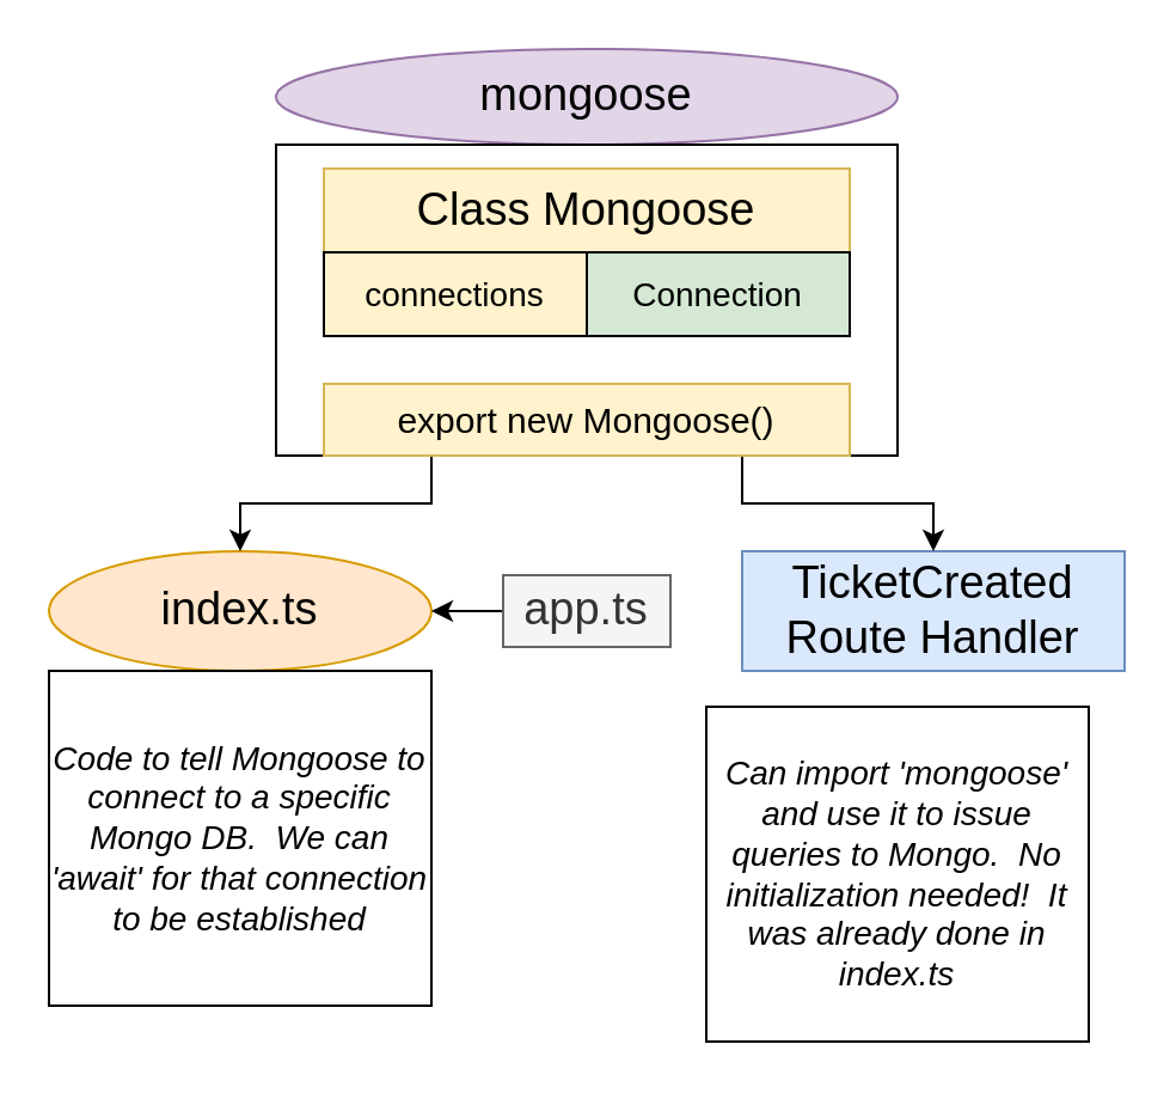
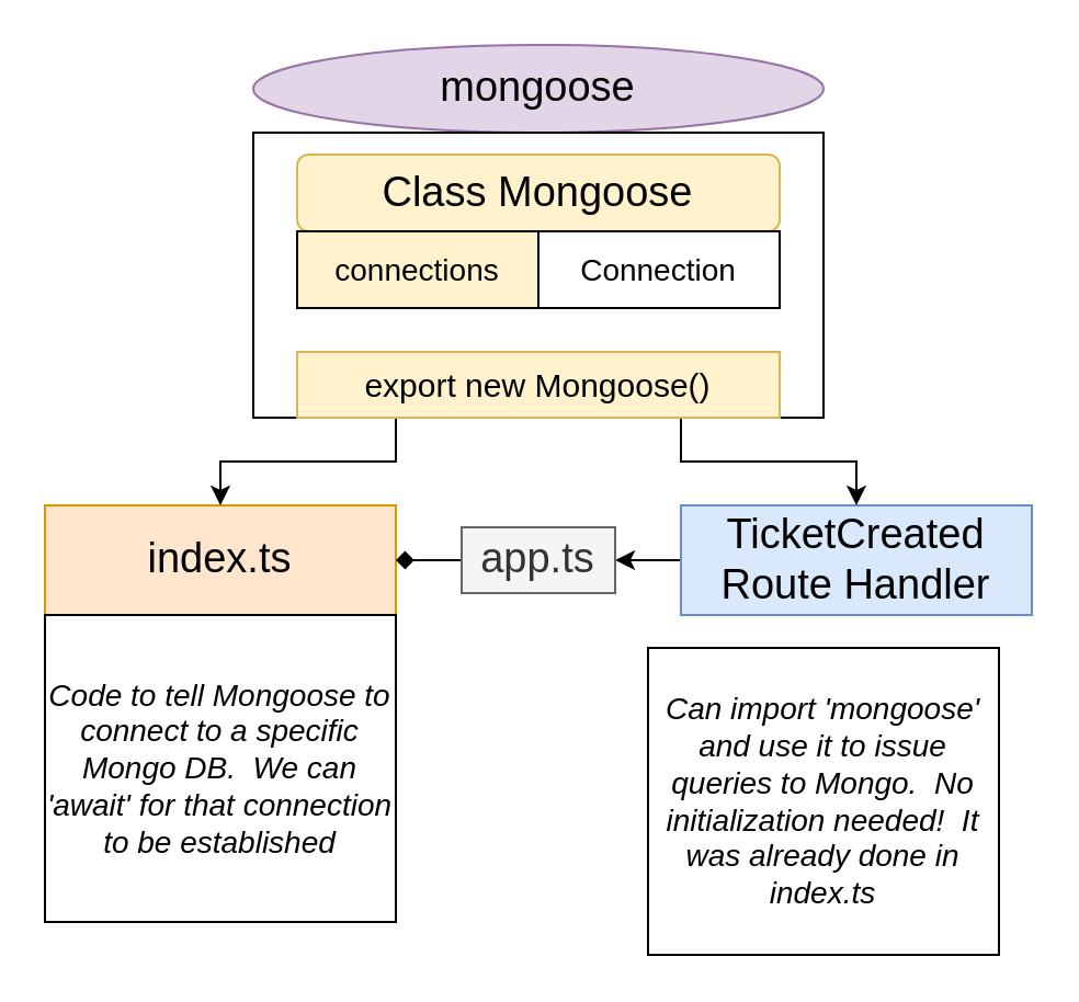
- <mxCell id="13" value="Class Mongoose" style="rounded=0;whiteSpace=wrap;html=1;fontStyle=0;fontSize=19;fillColor=#fff2cc;strokeColor=#d6b656;" parent="1" vertex="1"><mxGeometry x="135" y="70" width="220" height="35" as="geometry" /></mxCell>
+ <mxCell id="13" value="Class Mongoose" style="whiteSpace=wrap;html=1;fontStyle=0;fontSize=19;fillColor=#fff2cc;strokeColor=#d6b656;rounded=1;" parent="1" vertex="1"><mxGeometry x="135" y="70" width="220" height="35" as="geometry" /></mxCell>
- <mxCell id="15" value="Connection" style="rounded=0;whiteSpace=wrap;html=1;fontStyle=0;fontSize=14;fillColor=#d5e8d4;" parent="1" vertex="1"><mxGeometry x="245" y="105" width="110" height="35" as="geometry" /></mxCell>
+ <mxCell id="15" value="Connection" style="rounded=0;whiteSpace=wrap;html=1;fontStyle=0;fontSize=14;" parent="1" vertex="1"><mxGeometry x="245" y="105" width="110" height="35" as="geometry" /></mxCell>
- <mxCell id="2" value="index.ts" style="ellipse;whiteSpace=wrap;html=1;fontStyle=0;fontSize=19;fillColor=#ffe6cc;strokeColor=#d79b00;" parent="1" vertex="1"><mxGeometry x="20" y="230" width="160" height="50" as="geometry" /></mxCell>
+ <mxCell id="2" value="index.ts" style="rounded=0;whiteSpace=wrap;html=1;fontStyle=0;fontSize=19;fillColor=#ffe6cc;strokeColor=#d79b00;" parent="1" vertex="1"><mxGeometry x="20" y="230" width="160" height="50" as="geometry" /></mxCell>
- <mxCell id="7" style="edgeStyle=orthogonalEdgeStyle;rounded=0;orthogonalLoop=1;jettySize=auto;html=1;exitX=0;exitY=0.5;exitDx=0;exitDy=0;fontSize=14;" parent="1" source="8" target="2" edge="1"><mxGeometry relative="1" as="geometry" /></mxCell>
+ <mxCell id="7" style="edgeStyle=orthogonalEdgeStyle;rounded=0;orthogonalLoop=1;jettySize=auto;html=1;exitX=0;exitY=0.5;exitDx=0;exitDy=0;fontSize=14;endArrow=diamond;" parent="1" source="8" target="2" edge="1"><mxGeometry relative="1" as="geometry" /></mxCell>
+ <mxCell id="3" style="edgeStyle=orthogonalEdgeStyle;rounded=0;orthogonalLoop=1;jettySize=auto;html=1;exitX=0;exitY=0.5;exitDx=0;exitDy=0;fontSize=14;" parent="1" source="4" target="8" edge="1"><mxGeometry relative="1" as="geometry" /></mxCell>
